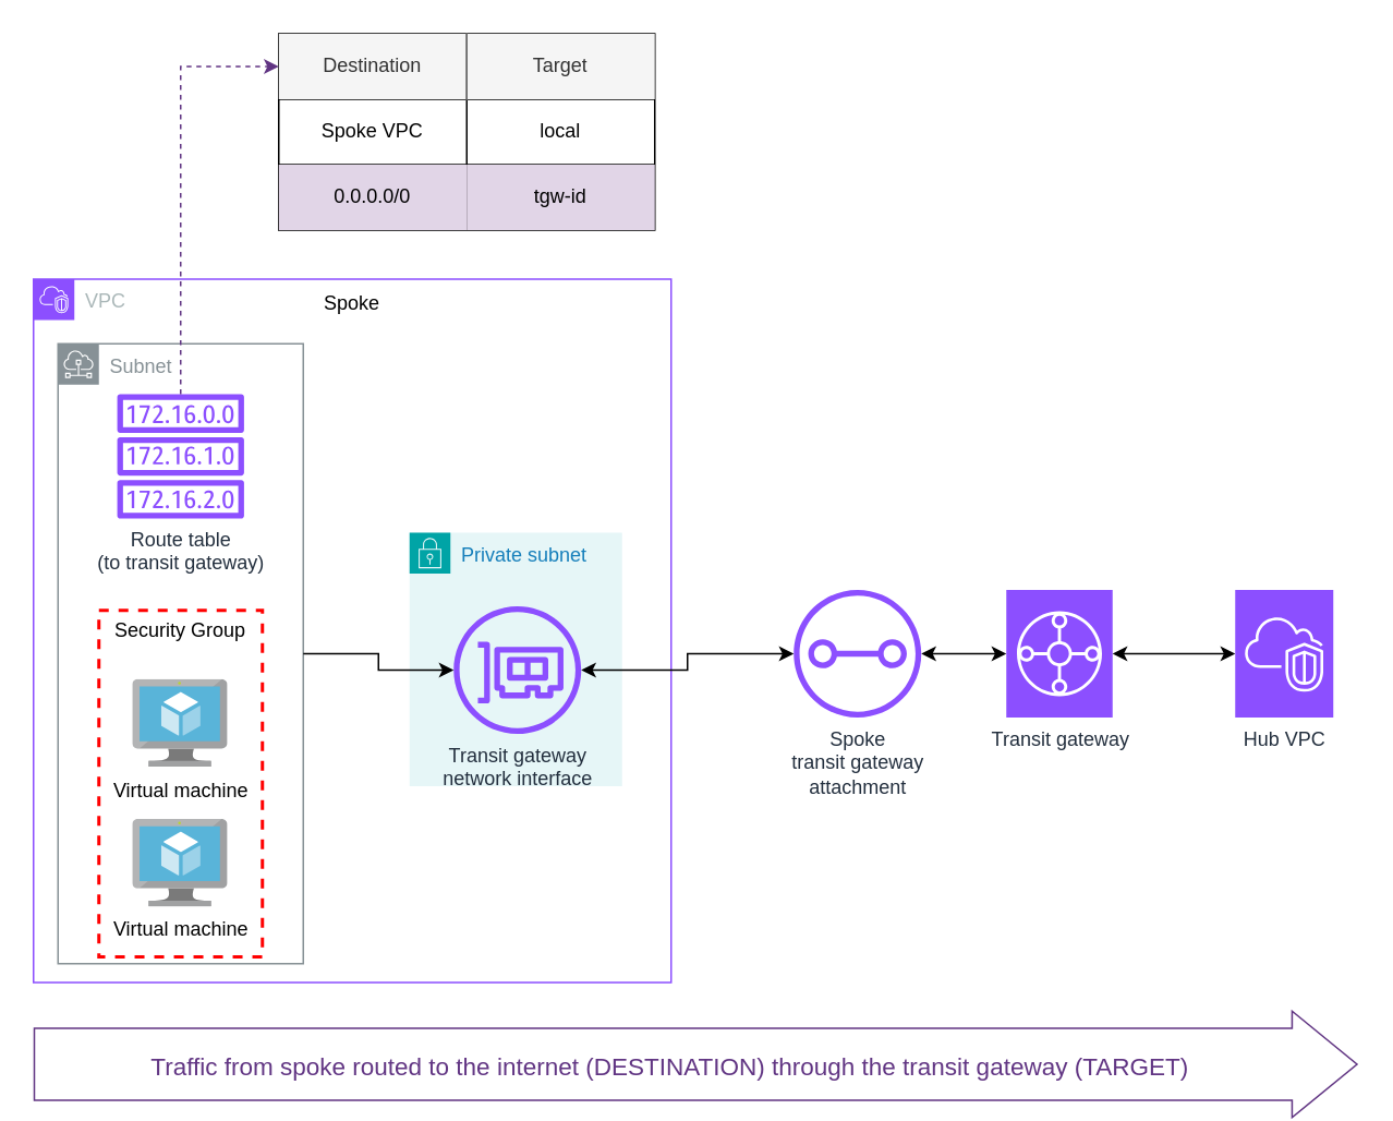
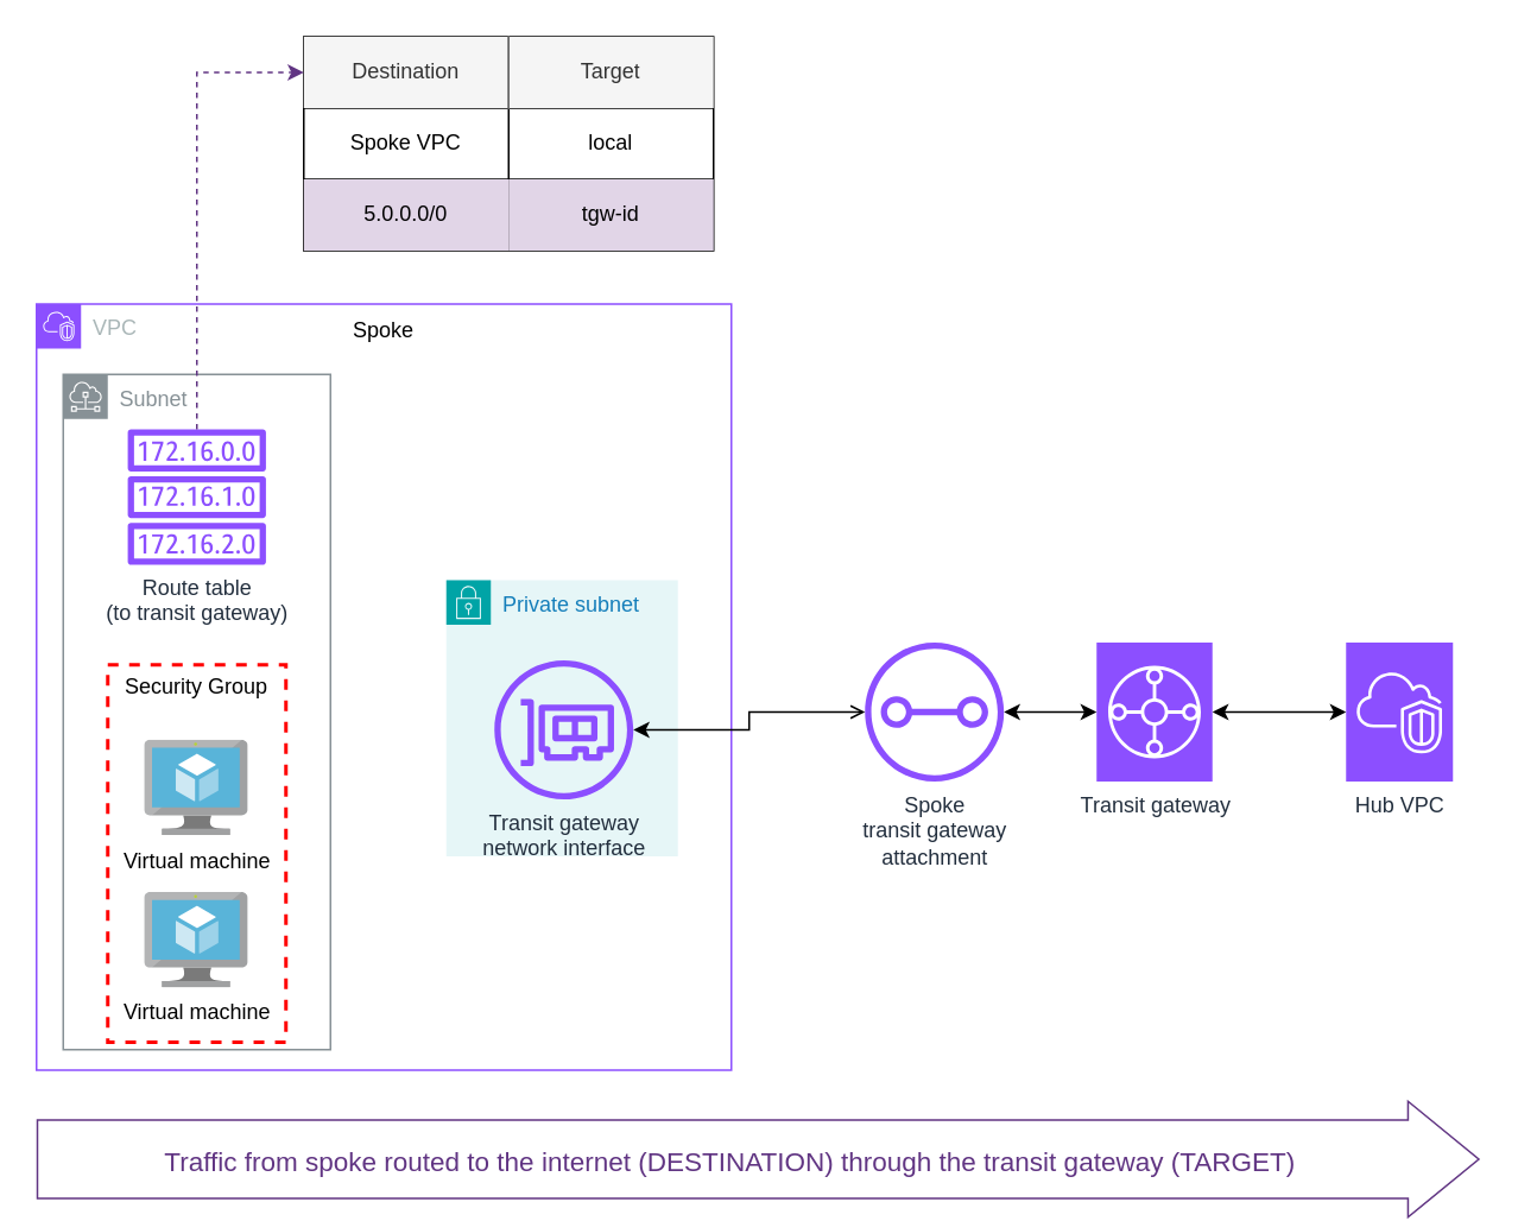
- <mxCell id="21" value="0.0.0.0/0" style="shape=partialRectangle;html=1;whiteSpace=wrap;connectable=0;strokeColor=#9673a6;overflow=hidden;fillColor=#e1d5e7;top=0;left=0;bottom=0;right=0;pointerEvents=1;" vertex="1" parent="20"><mxGeometry width="115" height="40" as="geometry"><mxRectangle width="115" height="40" as="alternateBounds" /></mxGeometry></mxCell>
+ <mxCell id="21" value="5.0.0.0/0" style="shape=partialRectangle;html=1;whiteSpace=wrap;connectable=0;strokeColor=#9673a6;overflow=hidden;fillColor=#e1d5e7;top=0;left=0;bottom=0;right=0;pointerEvents=1;" vertex="1" parent="20"><mxGeometry width="115" height="40" as="geometry"><mxRectangle width="115" height="40" as="alternateBounds" /></mxGeometry></mxCell>
- <mxCell id="28" style="edgeStyle=orthogonalEdgeStyle;rounded=0;orthogonalLoop=1;jettySize=auto;html=1;startArrow=classic;startFill=1;" edge="1" parent="1" source="10" target="27"><mxGeometry relative="1" as="geometry"><mxPoint x="465" y="399" as="targetPoint" /></mxGeometry></mxCell>
+ <mxCell id="28" style="edgeStyle=orthogonalEdgeStyle;rounded=0;orthogonalLoop=1;jettySize=auto;html=1;startArrow=classic;startFill=1;endArrow=open;" edge="1" parent="1" source="10" target="27"><mxGeometry relative="1" as="geometry"><mxPoint x="465" y="399" as="targetPoint" /></mxGeometry></mxCell>
- <mxCell id="11" style="edgeStyle=orthogonalEdgeStyle;rounded=0;orthogonalLoop=1;jettySize=auto;html=1;" edge="1" parent="2" source="3" target="10"><mxGeometry relative="1" as="geometry" /></mxCell>
